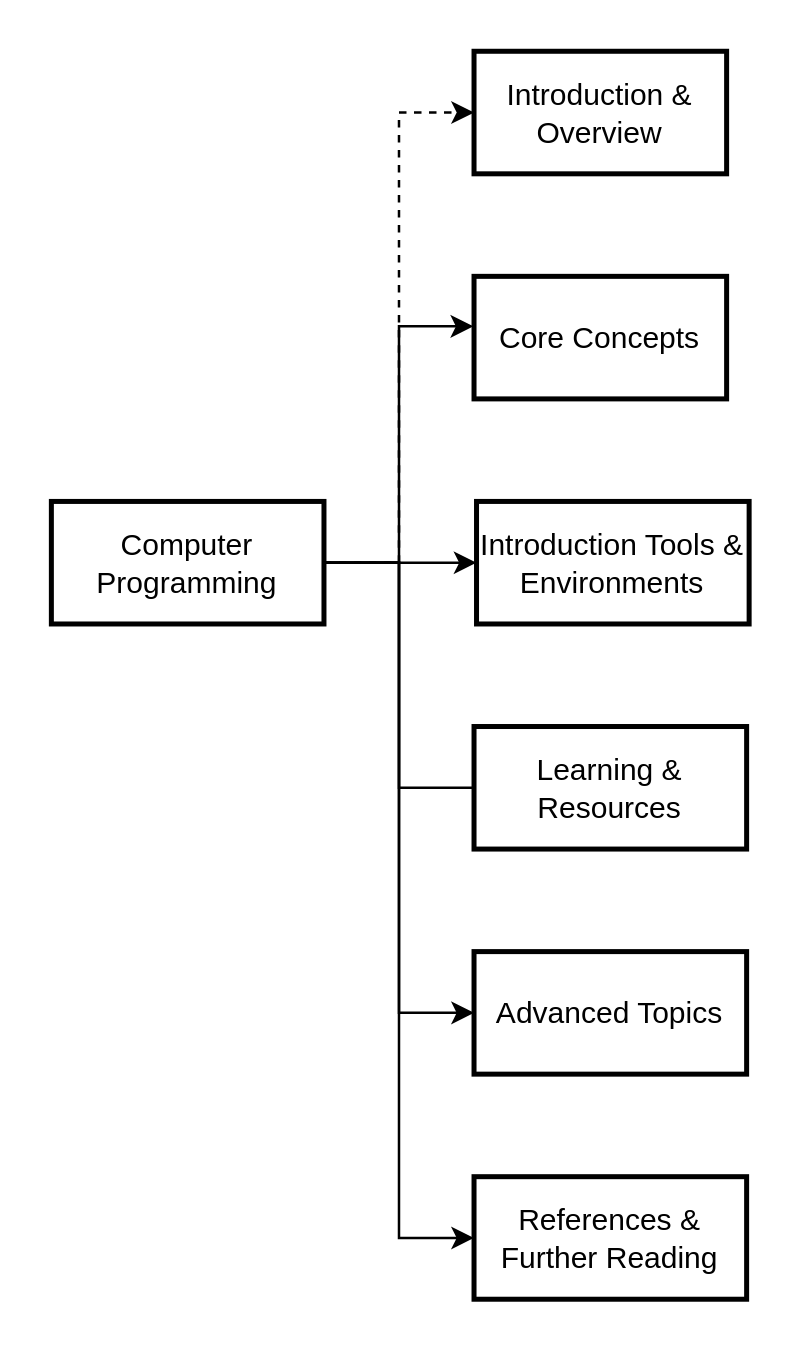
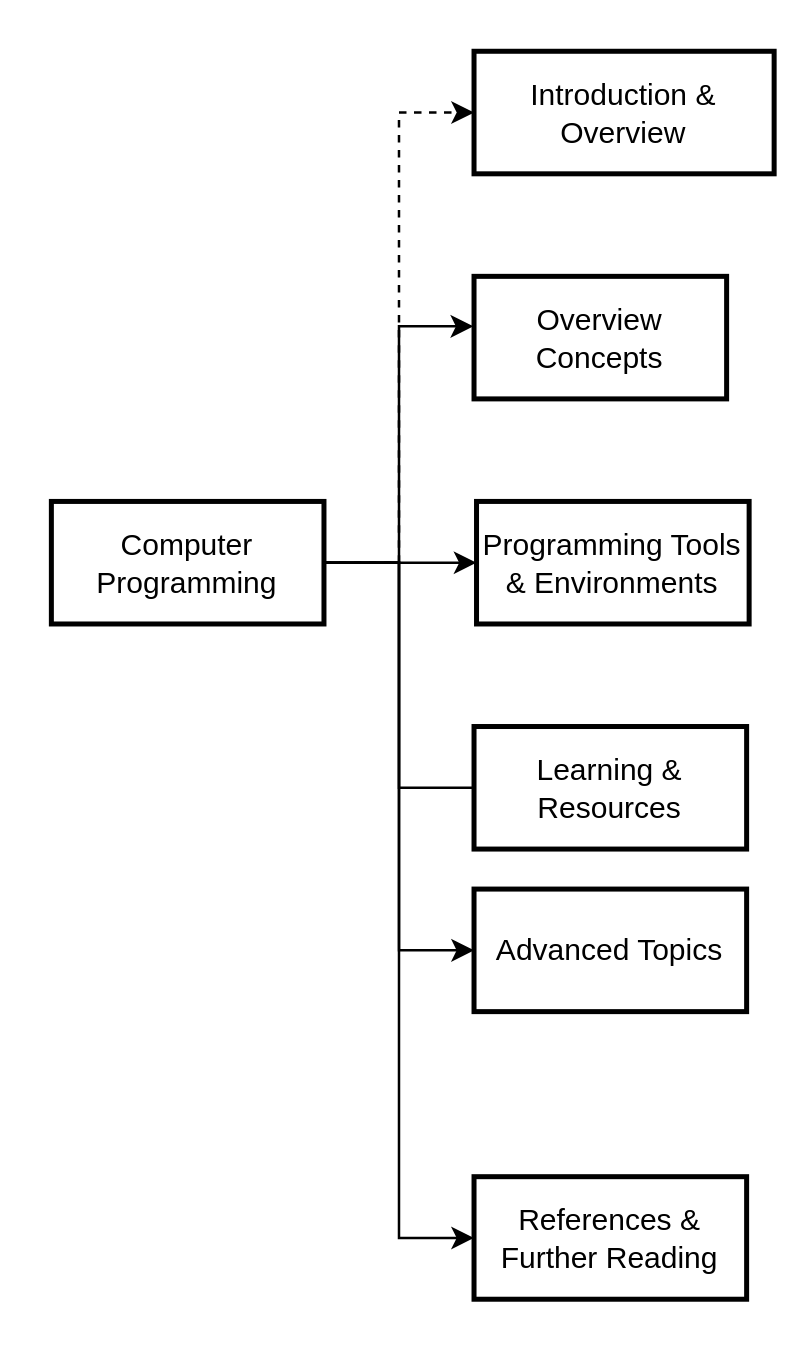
- <mxCell id="8" value="Introduction &amp; Overview" style="whiteSpace=wrap;strokeWidth=2;" parent="1" vertex="1"><mxGeometry x="189" y="20" width="101" height="49" as="geometry" /></mxCell>
+ <mxCell id="8" value="Introduction &amp; Overview" style="whiteSpace=wrap;strokeWidth=2;" parent="1" vertex="1"><mxGeometry x="189" y="20" width="120" height="49" as="geometry" /></mxCell>
- <mxCell id="9" value="Core Concepts" style="whiteSpace=wrap;strokeWidth=2;" parent="1" vertex="1"><mxGeometry x="189" y="110" width="101" height="49" as="geometry" /></mxCell>
+ <mxCell id="9" value="Overview Concepts" style="whiteSpace=wrap;strokeWidth=2;" parent="1" vertex="1"><mxGeometry x="189" y="110" width="101" height="49" as="geometry" /></mxCell>
- <mxCell id="11" value="Introduction Tools &amp; Environments" style="whiteSpace=wrap;strokeWidth=2;" parent="1" vertex="1"><mxGeometry x="190" y="200" width="109" height="49" as="geometry" /></mxCell>
+ <mxCell id="11" value="Programming Tools &amp; Environments" style="whiteSpace=wrap;strokeWidth=2;" parent="1" vertex="1"><mxGeometry x="190" y="200" width="109" height="49" as="geometry" /></mxCell>
- <mxCell id="13" value="Advanced Topics" style="whiteSpace=wrap;strokeWidth=2;" vertex="1" parent="1"><mxGeometry x="189" y="380" width="109" height="49" as="geometry" /></mxCell>
+ <mxCell id="13" value="Advanced Topics" style="whiteSpace=wrap;strokeWidth=2;" vertex="1" parent="1"><mxGeometry x="189" y="355" width="109" height="49" as="geometry" /></mxCell>
